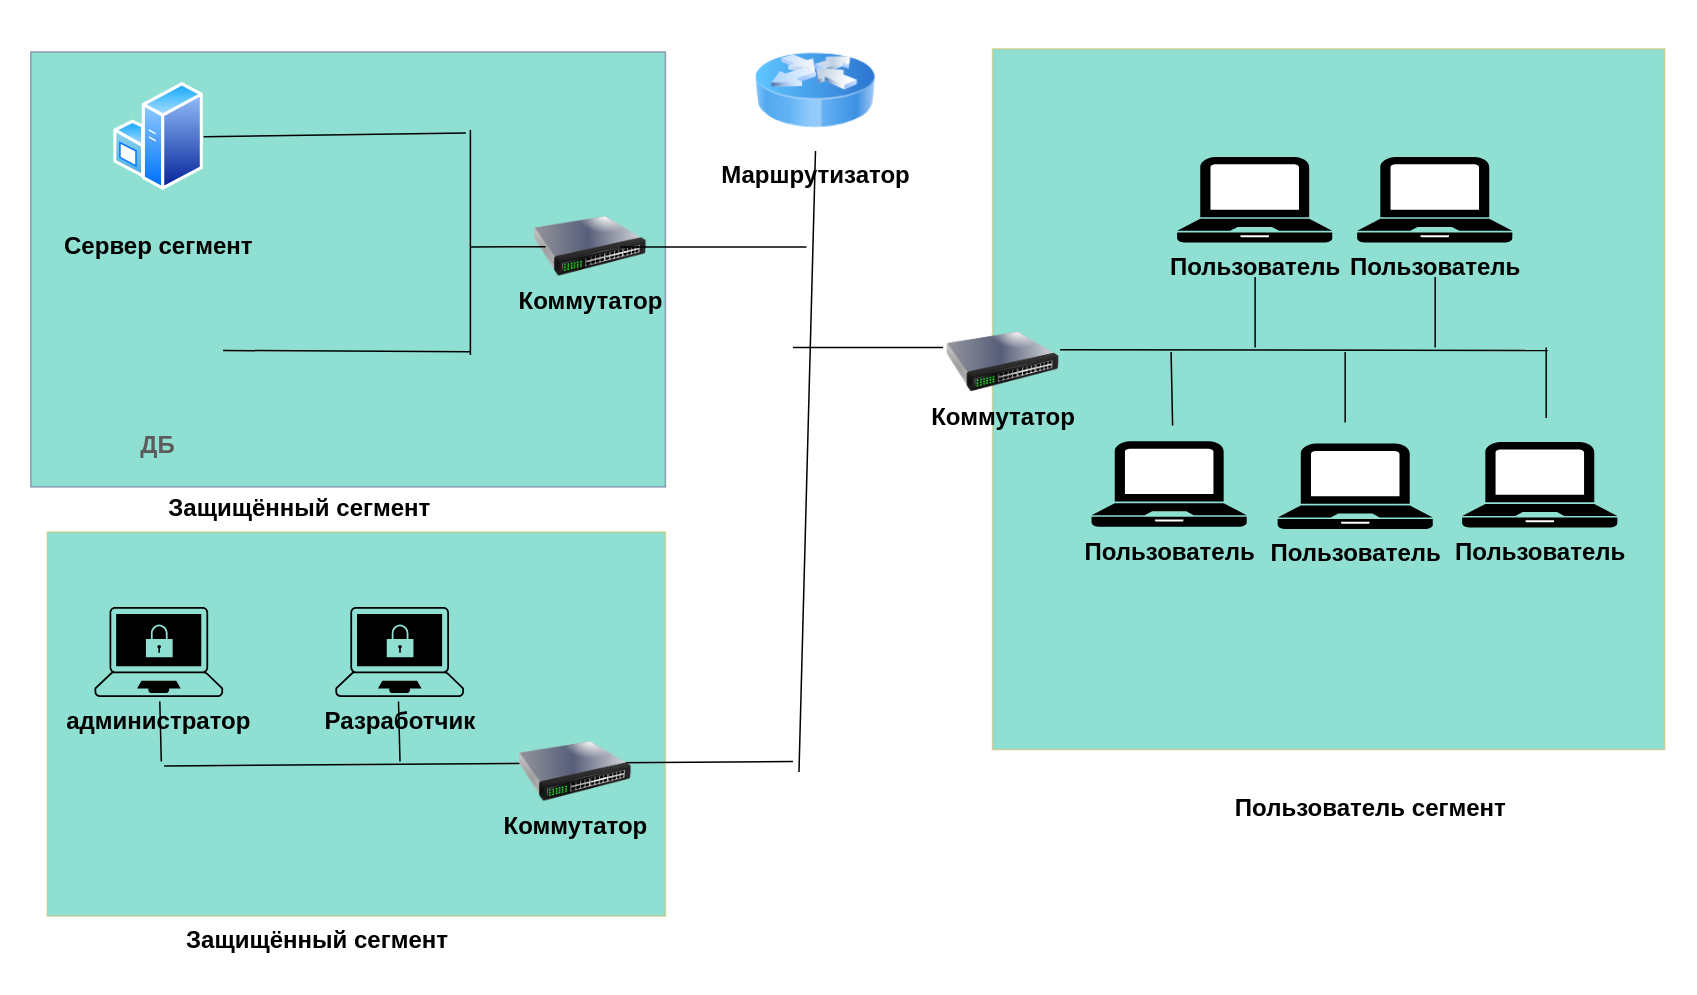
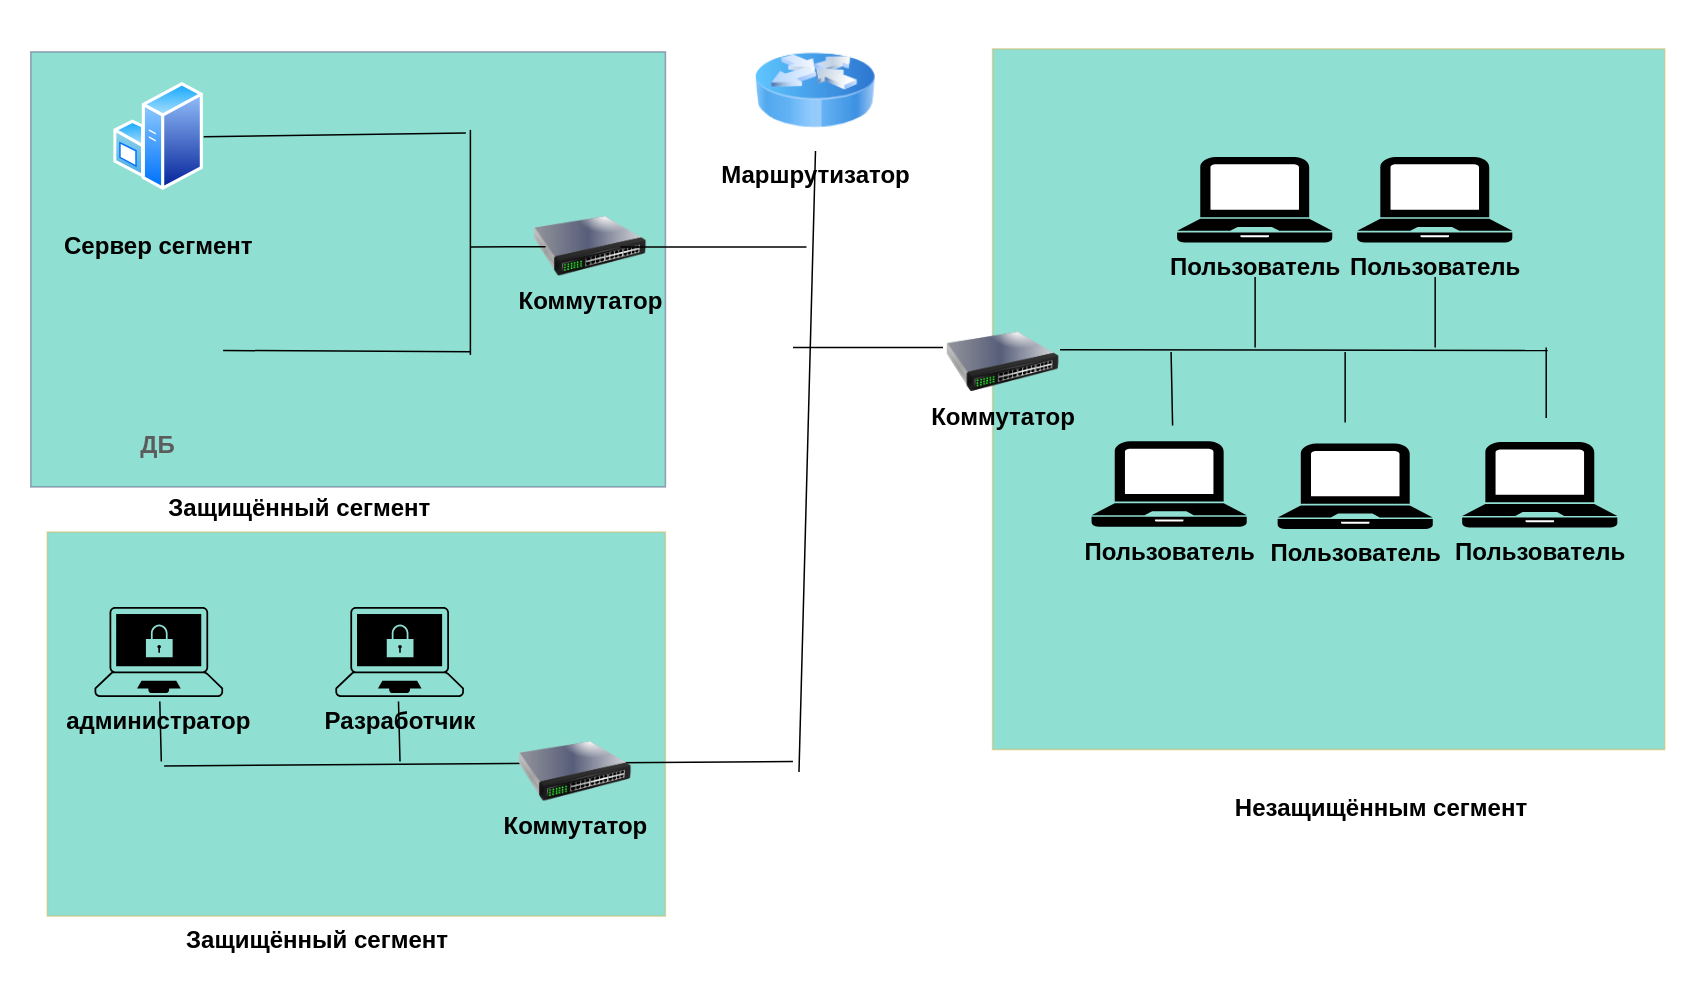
- <mxCell id="25" value="Пользователь сегмент" style="text;whiteSpace=wrap;html=1;fontSize=16;fontColor=#000000;labelBackgroundColor=none;fontStyle=1" parent="1" vertex="1"><mxGeometry x="821" y="522" width="283" height="31" as="geometry" /></mxCell>
+ <mxCell id="25" value="Незащищённым сегмент" style="text;whiteSpace=wrap;html=1;fontSize=16;fontColor=#000000;labelBackgroundColor=none;fontStyle=1" parent="1" vertex="1"><mxGeometry x="821" y="522" width="283" height="31" as="geometry" /></mxCell>
